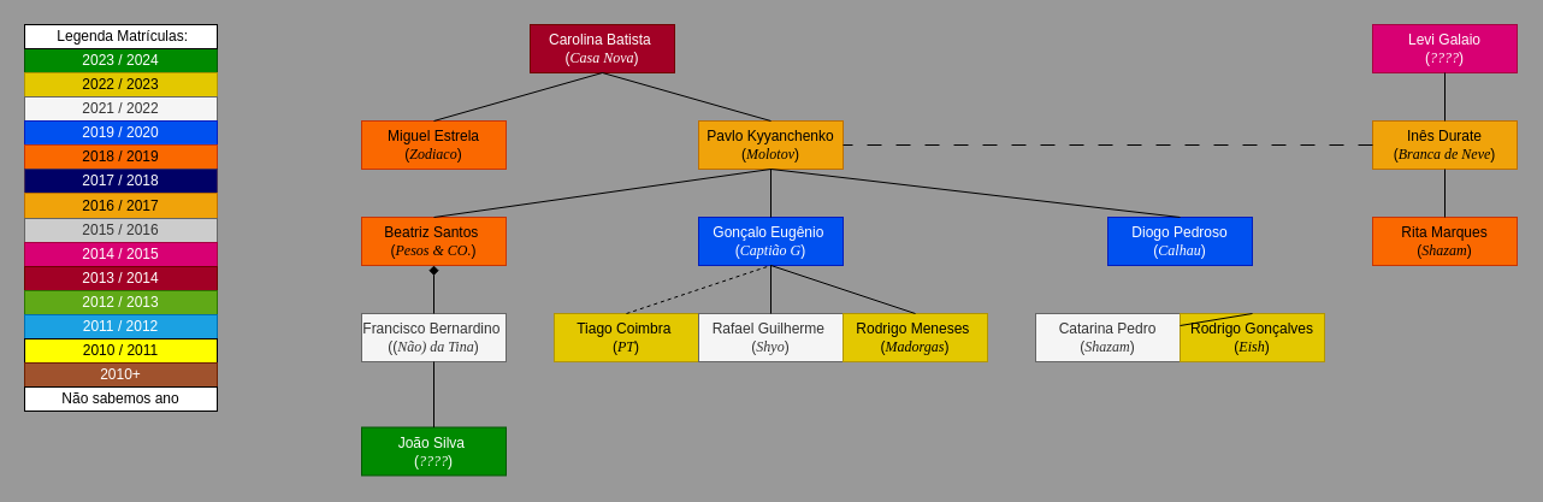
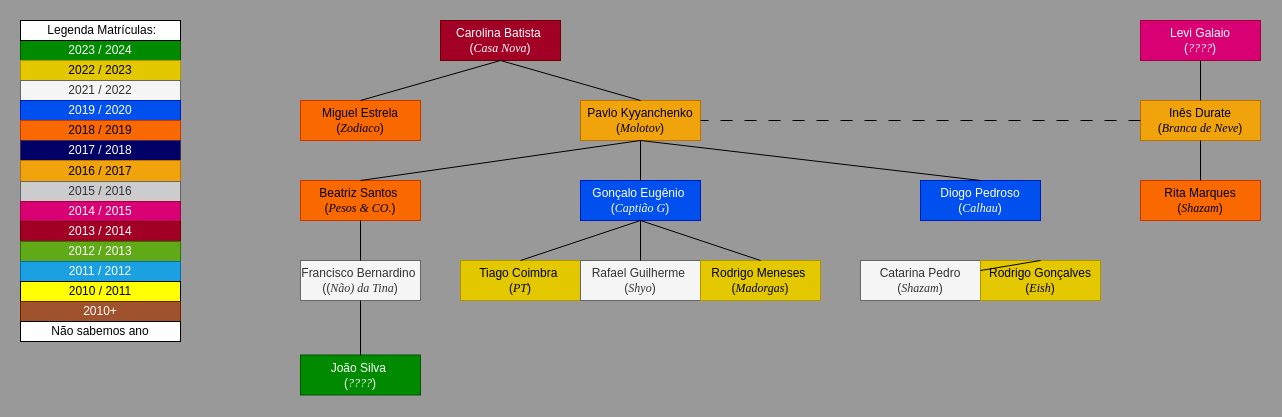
- <mxCell id="34" value="" style="endArrow=diamond;html=1;rounded=0;exitX=0.5;exitY=0;exitDx=0;exitDy=0;entryX=0.5;entryY=1;entryDx=0;entryDy=0;" parent="1" source="21" target="20" edge="1"><mxGeometry width="50" height="50" relative="1" as="geometry"><mxPoint x="1120" y="340" as="sourcePoint" /><mxPoint x="1060" y="300" as="targetPoint" /></mxGeometry></mxCell>
+ <mxCell id="34" value="" style="endArrow=none;html=1;rounded=0;exitX=0.5;exitY=0;exitDx=0;exitDy=0;entryX=0.5;entryY=1;entryDx=0;entryDy=0;" parent="1" source="21" target="20" edge="1"><mxGeometry width="50" height="50" relative="1" as="geometry"><mxPoint x="1120" y="340" as="sourcePoint" /><mxPoint x="1060" y="300" as="targetPoint" /></mxGeometry></mxCell>
- <mxCell id="33" value="" style="endArrow=none;html=1;rounded=0;exitX=0.5;exitY=0;exitDx=0;exitDy=0;entryX=0.5;entryY=1;entryDx=0;entryDy=0;dashed=1;" parent="1" source="22" target="18" edge="1"><mxGeometry width="50" height="50" relative="1" as="geometry"><mxPoint x="1110" y="330" as="sourcePoint" /><mxPoint x="1050" y="290" as="targetPoint" /></mxGeometry></mxCell>
+ <mxCell id="33" value="" style="endArrow=none;html=1;rounded=0;exitX=0.5;exitY=0;exitDx=0;exitDy=0;entryX=0.5;entryY=1;entryDx=0;entryDy=0;" parent="1" source="22" target="18" edge="1"><mxGeometry width="50" height="50" relative="1" as="geometry"><mxPoint x="1110" y="330" as="sourcePoint" /><mxPoint x="1050" y="290" as="targetPoint" /></mxGeometry></mxCell>
